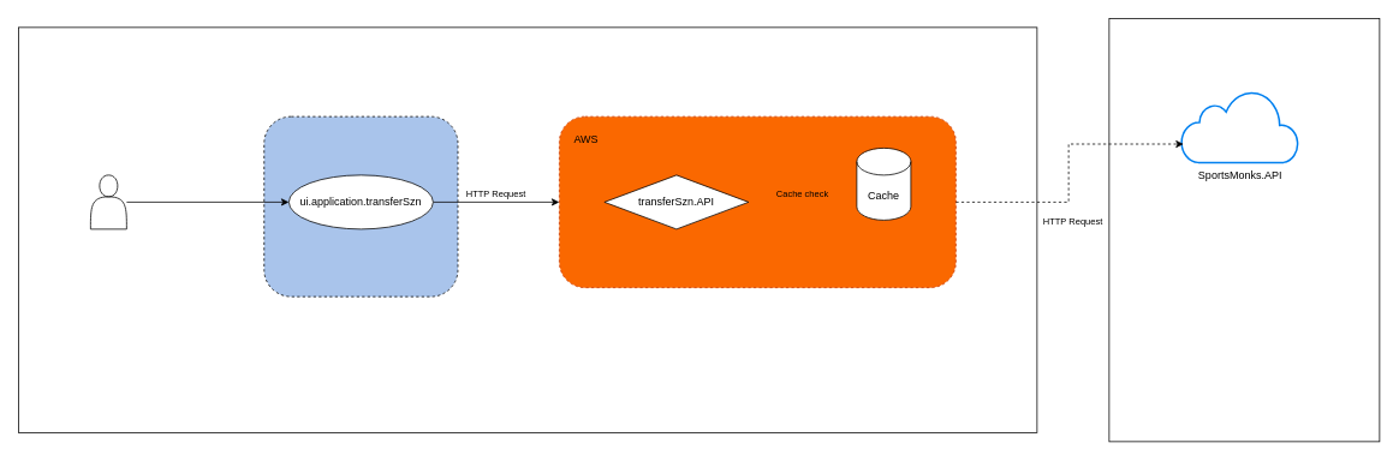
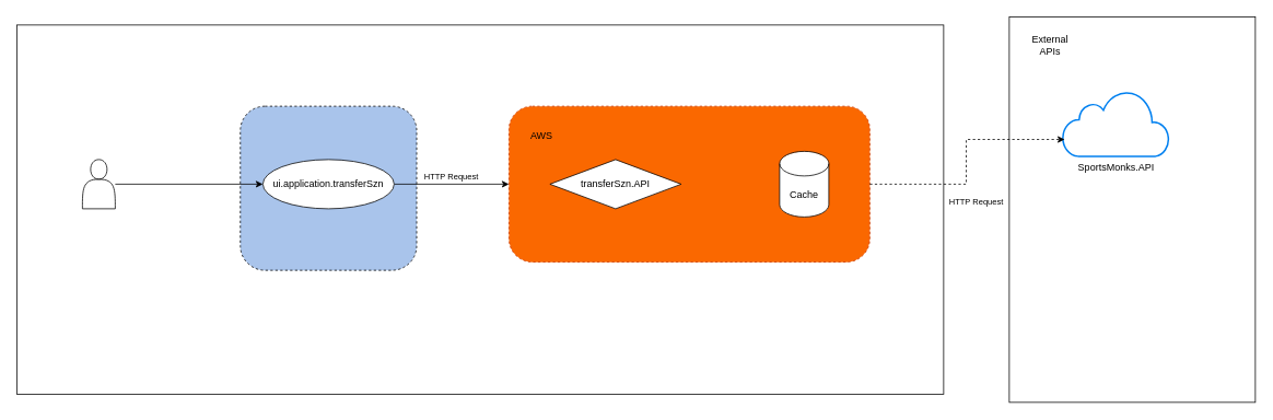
+ <mxCell id="13" value="External APIs" style="text;html=1;align=center;verticalAlign=middle;whiteSpace=wrap;rounded=0;" vertex="1" parent="1"><mxGeometry x="1250" y="40" width="60" height="30" as="geometry" /></mxCell>
- <mxCell id="14" value="SportsMonks.API" style="html=1;verticalLabelPosition=bottom;align=center;labelBackgroundColor=#ffffff;verticalAlign=top;strokeWidth=2;strokeColor=#0080F0;shadow=0;dashed=0;shape=mxgraph.ios7.icons.cloud;" vertex="1" parent="1"><mxGeometry x="1310" y="100" width="130" height="80" as="geometry" /></mxCell>
+ <mxCell id="14" value="SportsMonks.API" style="html=1;verticalLabelPosition=bottom;align=center;labelBackgroundColor=#ffffff;verticalAlign=top;strokeWidth=2;strokeColor=#0080F0;shadow=0;dashed=0;shape=mxgraph.ios7.icons.cloud;" vertex="1" parent="1"><mxGeometry x="1295" y="110" width="130" height="80" as="geometry" /></mxCell>
- <mxCell id="11" value="AWS" style="text;html=1;align=center;verticalAlign=middle;whiteSpace=wrap;rounded=0;" vertex="1" parent="1"><mxGeometry x="620" y="140" width="60" height="30" as="geometry" /></mxCell>
+ <mxCell id="11" value="AWS" style="text;html=1;align=center;verticalAlign=middle;whiteSpace=wrap;rounded=0;" vertex="1" parent="1"><mxGeometry x="630" y="150" width="60" height="30" as="geometry" /></mxCell>
- <mxCell id="8" value="Cache" style="shape=cylinder3;whiteSpace=wrap;html=1;boundedLbl=1;backgroundOutline=1;size=15;fillColor=light-dark(#FFFFFF,#7EA6E0);" vertex="1" parent="1"><mxGeometry x="950" y="164" width="60" height="80" as="geometry" /></mxCell>
+ <mxCell id="8" value="Cache" style="shape=cylinder3;whiteSpace=wrap;html=1;boundedLbl=1;backgroundOutline=1;size=15;fillColor=light-dark(#FFFFFF,#7EA6E0);" vertex="1" parent="1"><mxGeometry x="950" y="184" width="60" height="80" as="geometry" /></mxCell>
- <mxCell id="17" value="Cache check" style="text;html=1;align=center;verticalAlign=middle;whiteSpace=wrap;rounded=0;fontSize=10;" vertex="1" parent="1"><mxGeometry x="850" y="200" width="80" height="30" as="geometry" /></mxCell>
